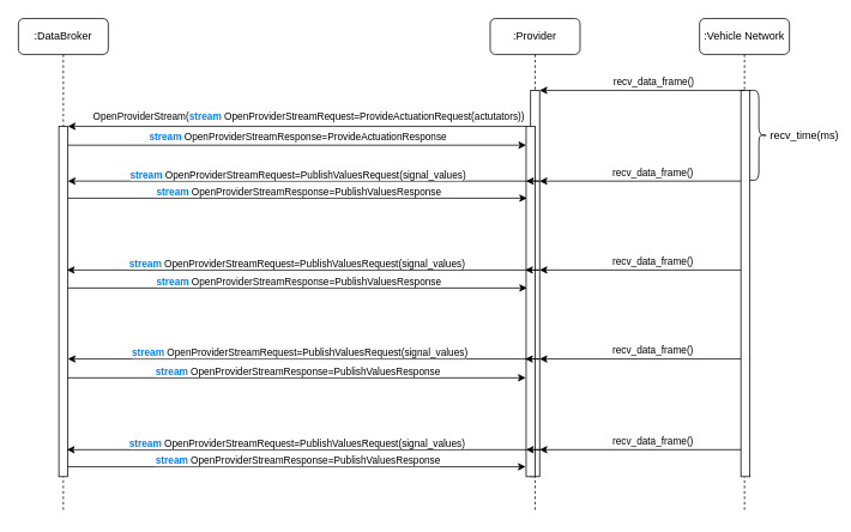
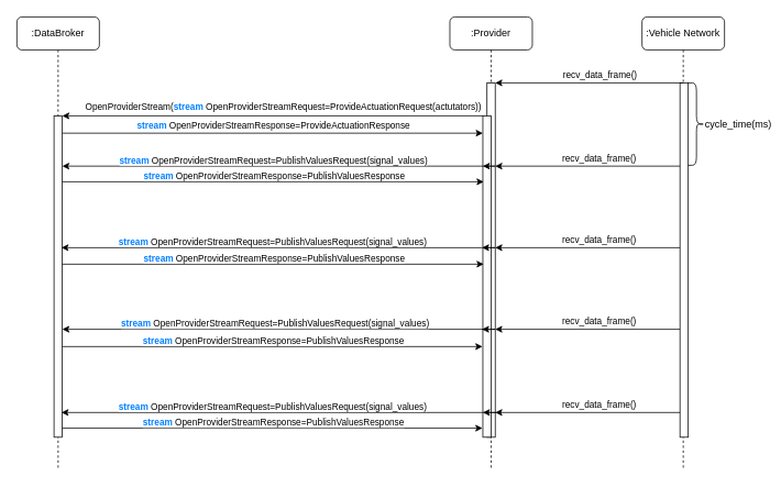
- <mxCell id="41" value="recv_time(ms)" style="text;html=1;align=center;verticalAlign=middle;whiteSpace=wrap;rounded=0;" parent="1" vertex="1"><mxGeometry x="865" y="135" width="60" height="30" as="geometry" /></mxCell>
+ <mxCell id="41" value="cycle_time(ms)" style="text;html=1;align=center;verticalAlign=middle;whiteSpace=wrap;rounded=0;" parent="1" vertex="1"><mxGeometry x="865" y="135" width="60" height="30" as="geometry" /></mxCell>
